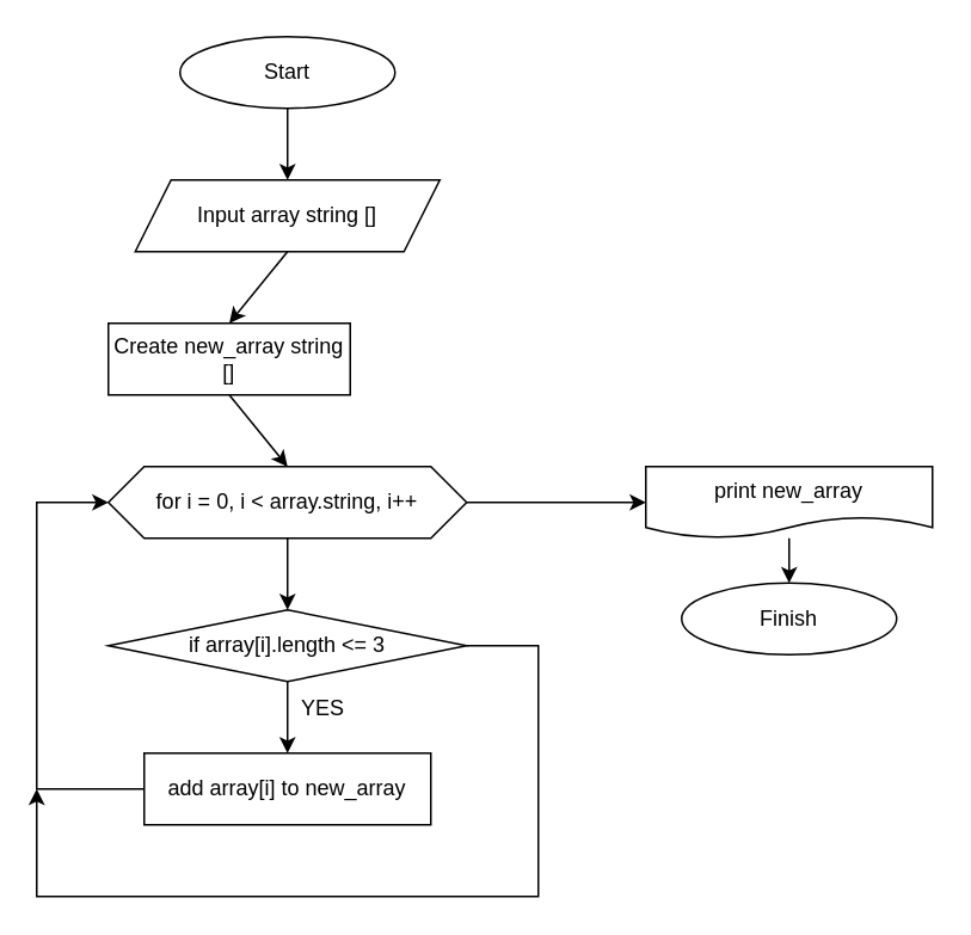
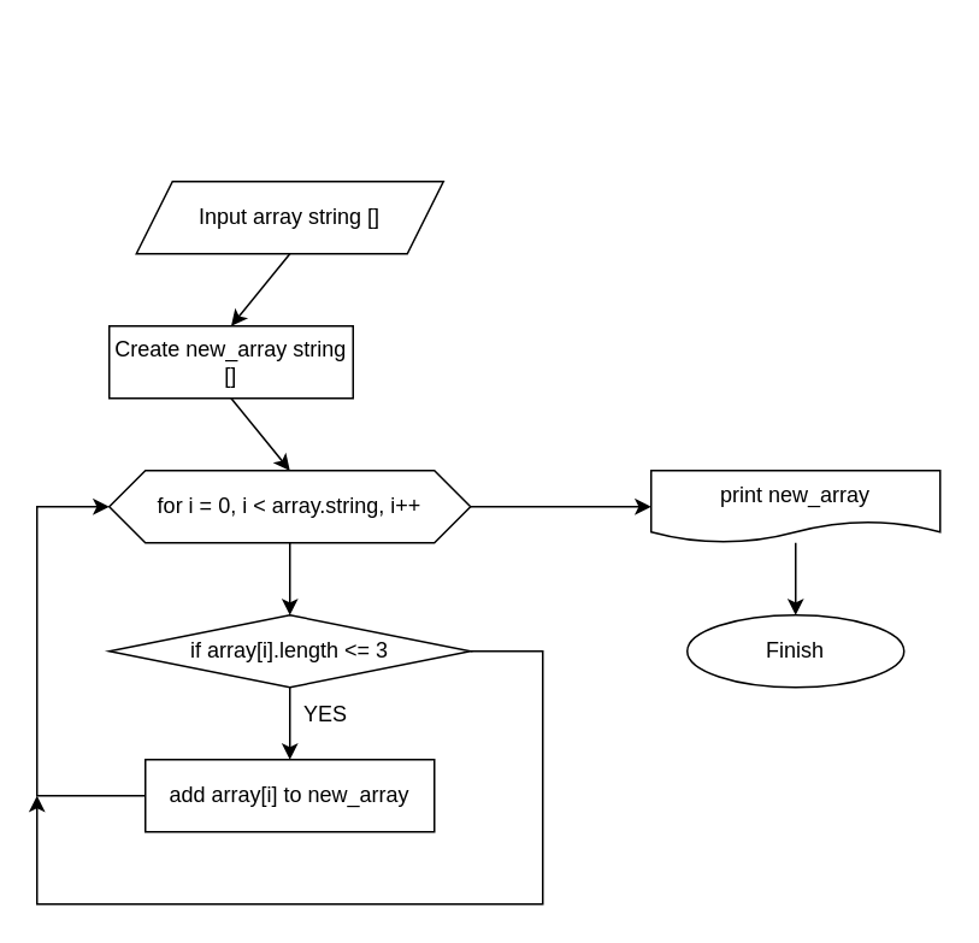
- <mxCell id="2" value="Start" style="ellipse;whiteSpace=wrap;html=1;" vertex="1" parent="1"><mxGeometry x="100" y="20" width="120" height="40" as="geometry" /></mxCell>
- <mxCell id="10" value="" style="endArrow=classic;html=1;rounded=0;exitX=0.5;exitY=1;exitDx=0;exitDy=0;" edge="1" parent="1" source="2" target="4"><mxGeometry width="50" height="50" relative="1" as="geometry"><mxPoint x="250" y="290" as="sourcePoint" /><mxPoint x="300" y="240" as="targetPoint" /></mxGeometry></mxCell>
- <mxCell id="3" value="Finish" style="ellipse;whiteSpace=wrap;html=1;" vertex="1" parent="1"><mxGeometry x="380" y="325" width="120" height="40" as="geometry" /></mxCell>
+ <mxCell id="3" value="Finish" style="ellipse;whiteSpace=wrap;html=1;" vertex="1" parent="1"><mxGeometry x="380" y="340" width="120" height="40" as="geometry" /></mxCell>
